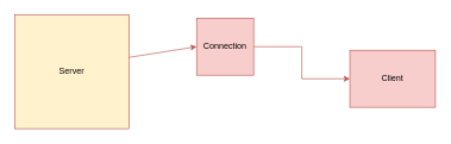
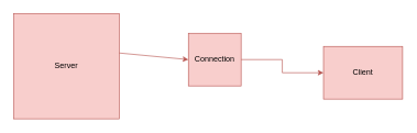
- <mxCell id="4" value="Connection" style="whiteSpace=wrap;html=1;aspect=fixed;fillColor=#f8cecc;strokeColor=#b85450;" vertex="1" parent="1"><mxGeometry x="275" y="25" width="80" height="80" as="geometry" /></mxCell>
+ <mxCell id="4" value="Connection" style="whiteSpace=wrap;html=1;aspect=fixed;fillColor=#f8cecc;strokeColor=#b85450;" vertex="1" parent="1"><mxGeometry x="285" y="50" width="80" height="80" as="geometry" /></mxCell>
- <mxCell id="2" value="Server" style="whiteSpace=wrap;html=1;aspect=fixed;fillColor=#fff2cc;strokeColor=#b85450;" vertex="1" parent="1"><mxGeometry x="20" y="20" width="160" height="160" as="geometry" /></mxCell>
+ <mxCell id="2" value="Server" style="whiteSpace=wrap;html=1;aspect=fixed;fillColor=#f8cecc;strokeColor=#b85450;" vertex="1" parent="1"><mxGeometry x="20" y="20" width="160" height="160" as="geometry" /></mxCell>
